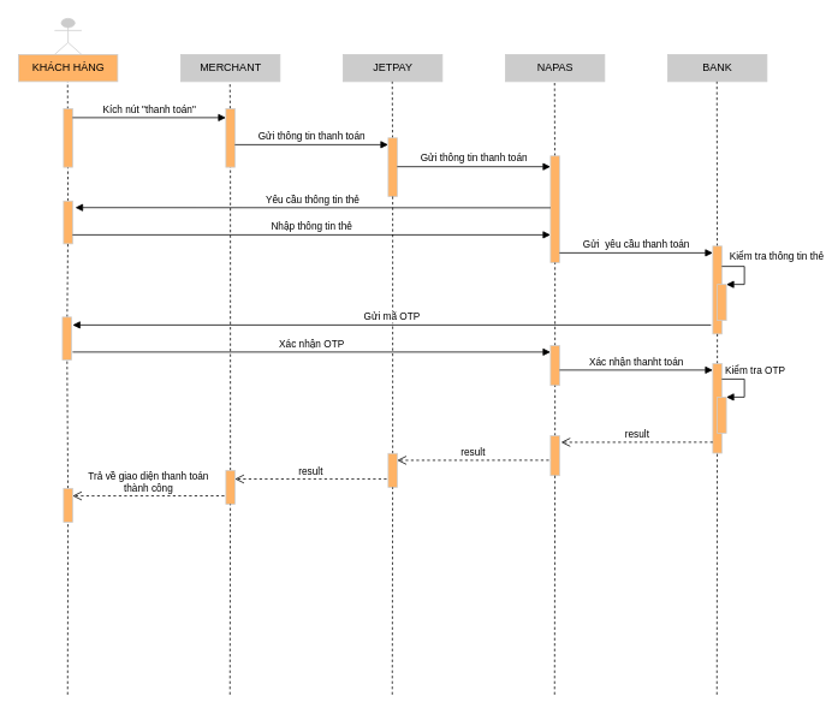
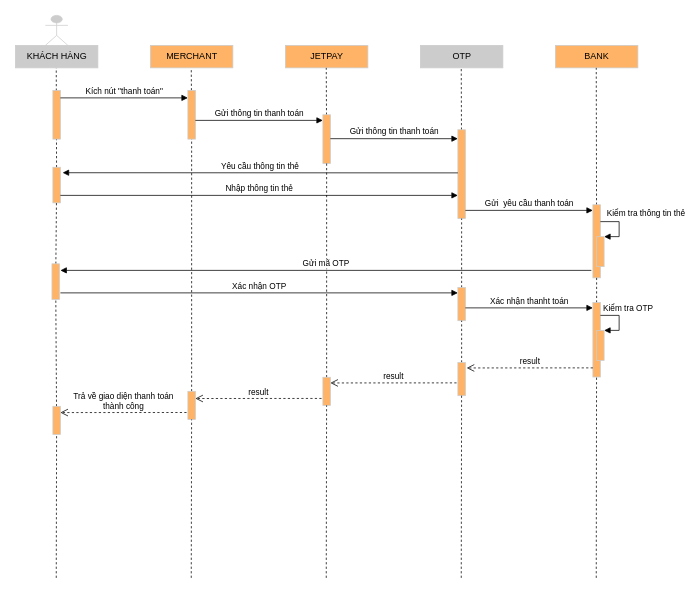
- <mxCell id="12" value="KHÁCH HÀNG" style="html=1;strokeColor=#CCCCCC;fillColor=#ffb366;" vertex="1" parent="1"><mxGeometry x="20" y="60" width="110" height="30" as="geometry" /></mxCell>
+ <mxCell id="12" value="KHÁCH HÀNG" style="html=1;strokeColor=#CCCCCC;fillColor=#CCCCCC;" vertex="1" parent="1"><mxGeometry x="20" y="60" width="110" height="30" as="geometry" /></mxCell>
- <mxCell id="2" value="MERCHANT" style="html=1;strokeColor=#CCCCCC;fillColor=#CCCCCC;" vertex="1" parent="1"><mxGeometry x="200" y="60" width="110" height="30" as="geometry" /></mxCell>
+ <mxCell id="2" value="MERCHANT" style="html=1;strokeColor=#CCCCCC;fillColor=#ffb366;" vertex="1" parent="1"><mxGeometry x="200" y="60" width="110" height="30" as="geometry" /></mxCell>
- <mxCell id="3" value="JETPAY" style="html=1;strokeColor=#CCCCCC;fillColor=#CCCCCC;" vertex="1" parent="1"><mxGeometry x="380" y="60" width="110" height="30" as="geometry" /></mxCell>
+ <mxCell id="3" value="JETPAY" style="html=1;strokeColor=#CCCCCC;fillColor=#ffb366;" vertex="1" parent="1"><mxGeometry x="380" y="60" width="110" height="30" as="geometry" /></mxCell>
- <mxCell id="4" value="NAPAS" style="html=1;strokeColor=#CCCCCC;fillColor=#CCCCCC;" vertex="1" parent="1"><mxGeometry x="560" y="60" width="110" height="30" as="geometry" /></mxCell>
+ <mxCell id="4" value="OTP" style="html=1;strokeColor=#CCCCCC;fillColor=#CCCCCC;" vertex="1" parent="1"><mxGeometry x="560" y="60" width="110" height="30" as="geometry" /></mxCell>
- <mxCell id="5" value="BANK" style="html=1;strokeColor=#CCCCCC;fillColor=#CCCCCC;" vertex="1" parent="1"><mxGeometry x="740" y="60" width="110" height="30" as="geometry" /></mxCell>
+ <mxCell id="5" value="BANK" style="html=1;strokeColor=#CCCCCC;fillColor=#ffb366;" vertex="1" parent="1"><mxGeometry x="740" y="60" width="110" height="30" as="geometry" /></mxCell>
